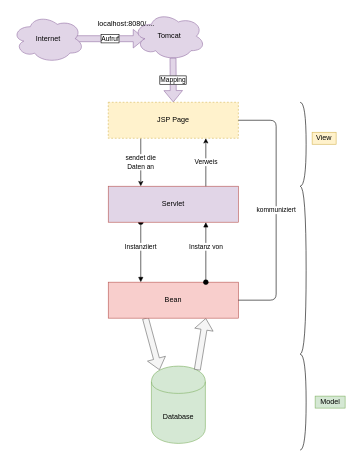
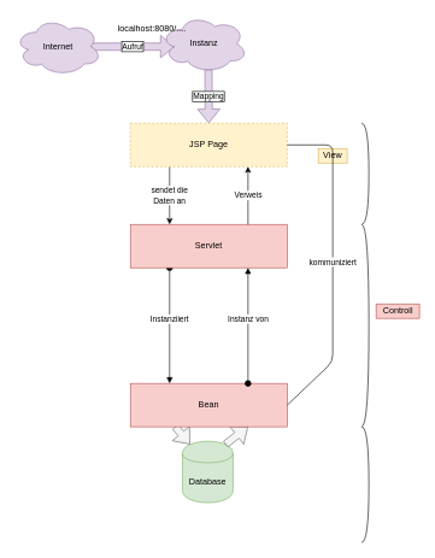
- <mxCell id="4" value="Tomcat" style="ellipse;shape=cloud;whiteSpace=wrap;html=1;fillColor=#e1d5e7;strokeColor=#9673a6;" parent="1" vertex="1"><mxGeometry x="222" y="20" width="120" height="80" as="geometry" /></mxCell>
+ <mxCell id="4" value="Instanz" style="ellipse;shape=cloud;whiteSpace=wrap;html=1;fillColor=#e1d5e7;strokeColor=#9673a6;" parent="1" vertex="1"><mxGeometry x="222" y="20" width="120" height="80" as="geometry" /></mxCell>
- <mxCell id="9" value="View" style="text;html=1;strokeColor=#d6b656;fillColor=#fff2cc;align=center;verticalAlign=middle;whiteSpace=wrap;rounded=0;" parent="1" vertex="1"><mxGeometry x="520" y="220" width="40" height="20" as="geometry" /></mxCell>
+ <mxCell id="9" value="View" style="text;html=1;strokeColor=#d6b656;fillColor=#fff2cc;align=center;verticalAlign=middle;whiteSpace=wrap;rounded=0;" parent="1" vertex="1"><mxGeometry x="440" y="205" width="40" height="20" as="geometry" /></mxCell>
- <mxCell id="19" value="Servlet" style="rounded=0;whiteSpace=wrap;html=1;fillColor=#e1d5e7;strokeColor=#b85450;" vertex="1" parent="1"><mxGeometry x="180" y="310" width="217" height="60" as="geometry" /></mxCell>
+ <mxCell id="19" value="Servlet" style="rounded=0;whiteSpace=wrap;html=1;fillColor=#f8cecc;strokeColor=#b85450;" vertex="1" parent="1"><mxGeometry x="180" y="310" width="217" height="60" as="geometry" /></mxCell>
+ <mxCell id="11" value="Controll" style="text;html=1;align=center;verticalAlign=middle;resizable=0;points=[];autosize=1;fillColor=#f8cecc;strokeColor=#b85450;" parent="1" vertex="1"><mxGeometry x="520" y="420" width="60" height="20" as="geometry" /></mxCell>
- <mxCell id="20" value="Bean" style="rounded=0;whiteSpace=wrap;html=1;fillColor=#f8cecc;strokeColor=#b85450;" vertex="1" parent="1"><mxGeometry x="180" y="470" width="217" height="60" as="geometry" /></mxCell>
+ <mxCell id="20" value="Bean" style="rounded=0;whiteSpace=wrap;html=1;fillColor=#f8cecc;strokeColor=#b85450;" vertex="1" parent="1"><mxGeometry x="180" y="530" width="217" height="60" as="geometry" /></mxCell>
- <mxCell id="13" value="Model" style="text;html=1;align=center;verticalAlign=middle;resizable=0;points=[];autosize=1;fillColor=#d5e8d4;strokeColor=#82b366;" parent="1" vertex="1"><mxGeometry x="525" y="660" width="50" height="20" as="geometry" /></mxCell>
- <mxCell id="6" value="Database" style="shape=cylinder;whiteSpace=wrap;html=1;boundedLbl=1;backgroundOutline=1;fillColor=#d5e8d4;strokeColor=#82b366;" parent="1" vertex="1"><mxGeometry x="252" y="610" width="90" height="128.88" as="geometry" /></mxCell>
+ <mxCell id="6" value="Database" style="shape=cylinder;whiteSpace=wrap;html=1;boundedLbl=1;backgroundOutline=1;fillColor=#d5e8d4;strokeColor=#82b366;" parent="1" vertex="1"><mxGeometry x="252" y="610" width="70" height="85" as="geometry" /></mxCell>
